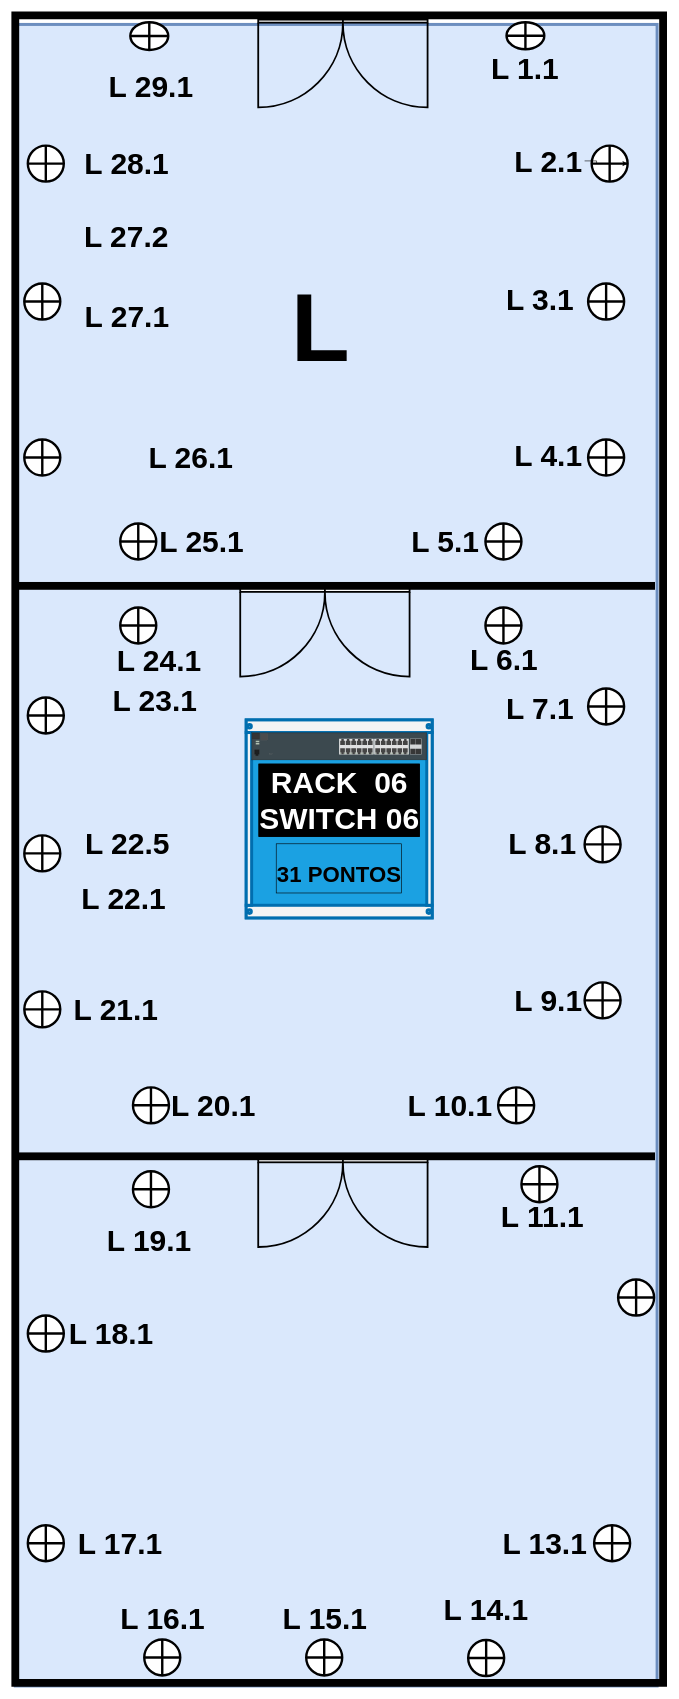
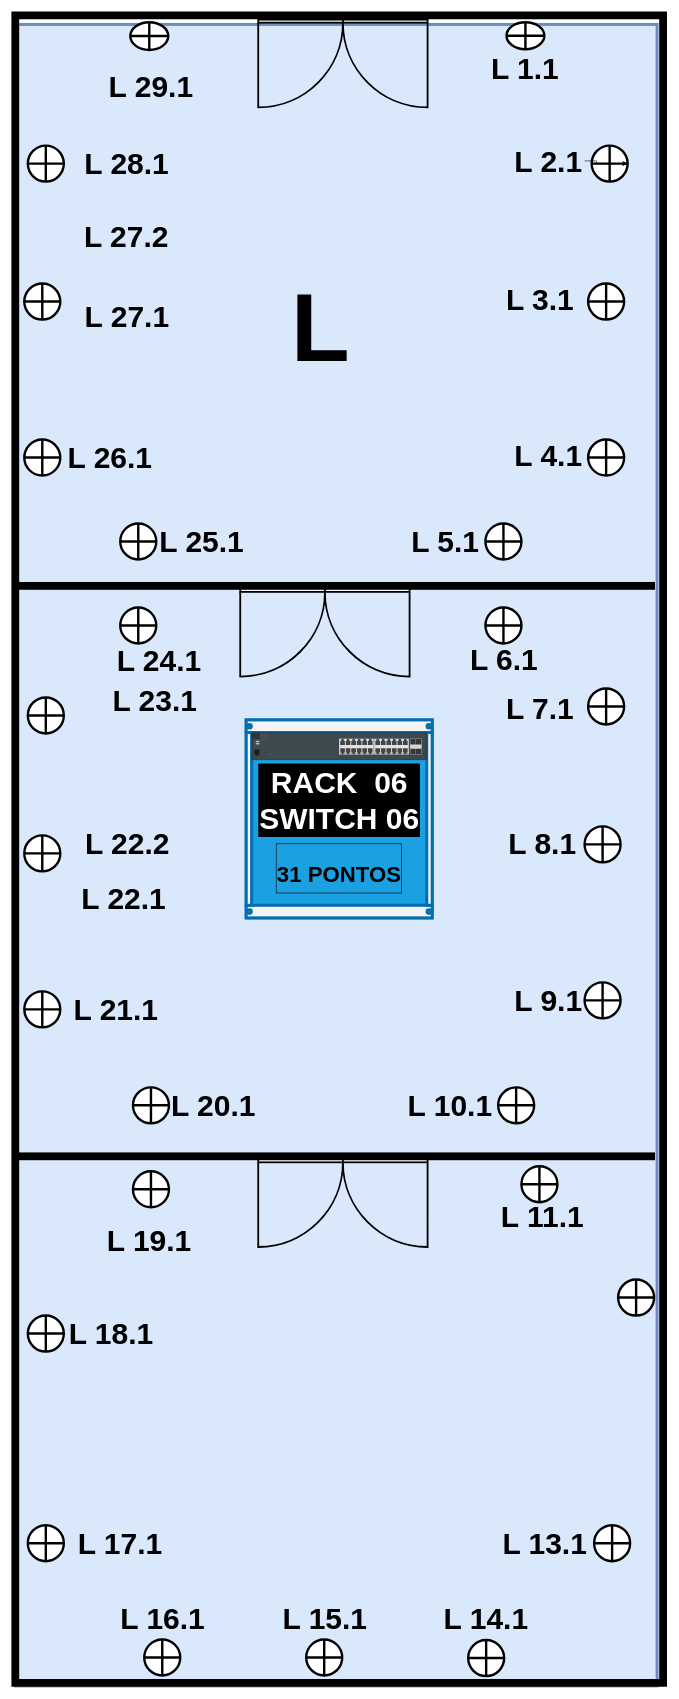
- <mxCell id="53" value="&lt;font style=&quot;font-size: 50px;&quot;&gt;L 26.1&lt;/font&gt;" style="text;html=1;strokeColor=none;fillColor=none;align=center;verticalAlign=middle;whiteSpace=wrap;rounded=0;strokeWidth=8;fontSize=30;fontStyle=1" vertex="1" parent="1"><mxGeometry x="240.88" y="747" width="154.12" height="30" as="geometry" /></mxCell>
+ <mxCell id="53" value="&lt;font style=&quot;font-size: 50px;&quot;&gt;L 26.1&lt;/font&gt;" style="text;html=1;strokeColor=none;fillColor=none;align=center;verticalAlign=middle;whiteSpace=wrap;rounded=0;strokeWidth=8;fontSize=30;fontStyle=1" vertex="1" parent="1"><mxGeometry x="105.88" y="747" width="154.12" height="30" as="geometry" /></mxCell>
- <mxCell id="58" value="&lt;font style=&quot;font-size: 50px;&quot;&gt;L 22.5&lt;/font&gt;" style="text;html=1;strokeColor=none;fillColor=none;align=center;verticalAlign=middle;whiteSpace=wrap;rounded=0;strokeWidth=8;fontSize=30;fontStyle=1" vertex="1" parent="1"><mxGeometry x="103.53" y="1389.5" width="216.47" height="30" as="geometry" /></mxCell>
+ <mxCell id="58" value="&lt;font style=&quot;font-size: 50px;&quot;&gt;L 22.2&lt;/font&gt;" style="text;html=1;strokeColor=none;fillColor=none;align=center;verticalAlign=middle;whiteSpace=wrap;rounded=0;strokeWidth=8;fontSize=30;fontStyle=1" vertex="1" parent="1"><mxGeometry x="103.53" y="1389.5" width="216.47" height="30" as="geometry" /></mxCell>
- <mxCell id="67" value="&lt;font style=&quot;font-size: 50px;&quot;&gt;L 14.1&lt;/font&gt;" style="text;html=1;strokeColor=none;fillColor=none;align=center;verticalAlign=middle;whiteSpace=wrap;rounded=0;strokeWidth=8;fontSize=30;fontStyle=1" vertex="1" parent="1"><mxGeometry x="730" y="2668" width="160" height="30" as="geometry" /></mxCell>
+ <mxCell id="67" value="&lt;font style=&quot;font-size: 50px;&quot;&gt;L 14.1&lt;/font&gt;" style="text;html=1;strokeColor=none;fillColor=none;align=center;verticalAlign=middle;whiteSpace=wrap;rounded=0;strokeWidth=8;fontSize=30;fontStyle=1" vertex="1" parent="1"><mxGeometry x="730" y="2683" width="160" height="30" as="geometry" /></mxCell>
